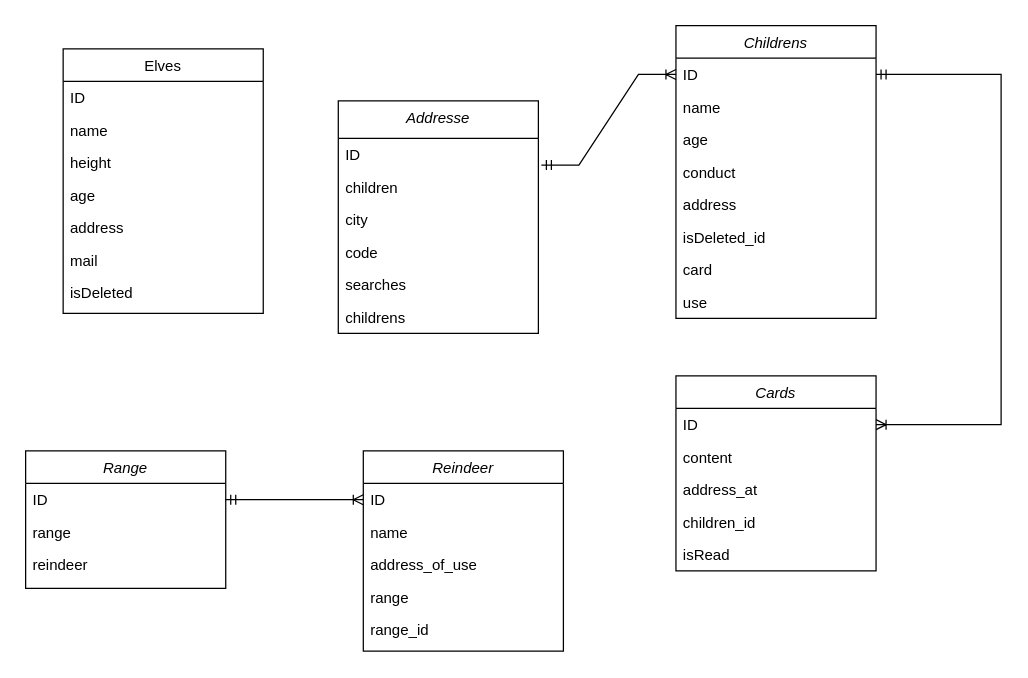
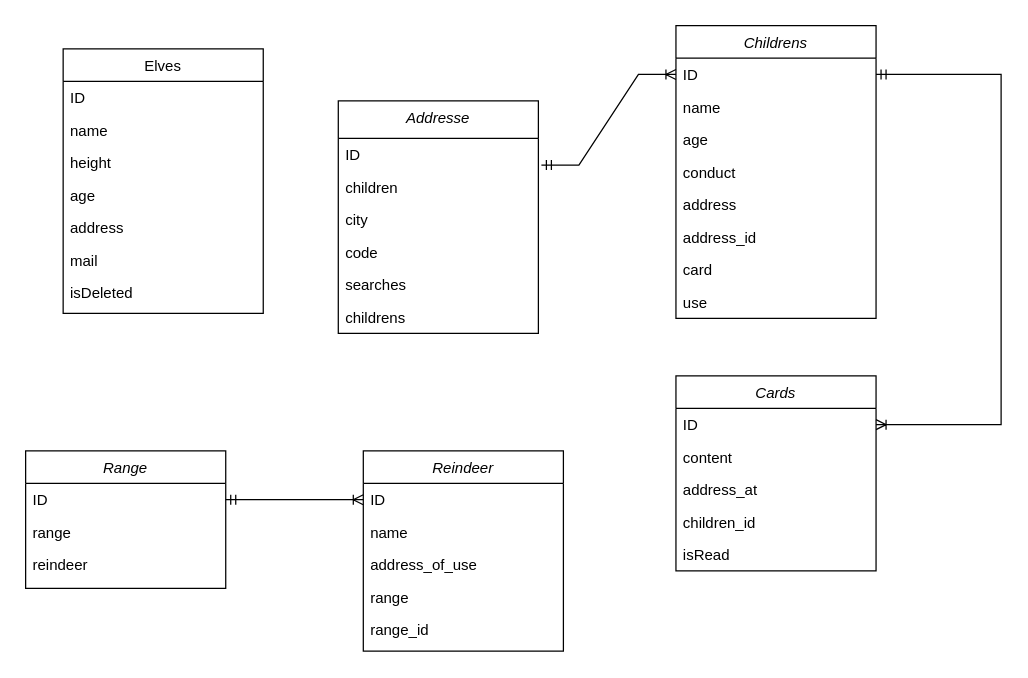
- <mxCell id="34" value="isDeleted_id" style="text;align=left;verticalAlign=top;spacingLeft=4;spacingRight=4;overflow=hidden;rotatable=0;points=[[0,0.5],[1,0.5]];portConstraint=eastwest;rounded=0;shadow=0;html=0;labelBackgroundColor=none;" parent="28" vertex="1"><mxGeometry y="156" width="160" height="26" as="geometry" /></mxCell>
+ <mxCell id="34" value="address_id" style="text;align=left;verticalAlign=top;spacingLeft=4;spacingRight=4;overflow=hidden;rotatable=0;points=[[0,0.5],[1,0.5]];portConstraint=eastwest;rounded=0;shadow=0;html=0;labelBackgroundColor=none;" parent="28" vertex="1"><mxGeometry y="156" width="160" height="26" as="geometry" /></mxCell>
